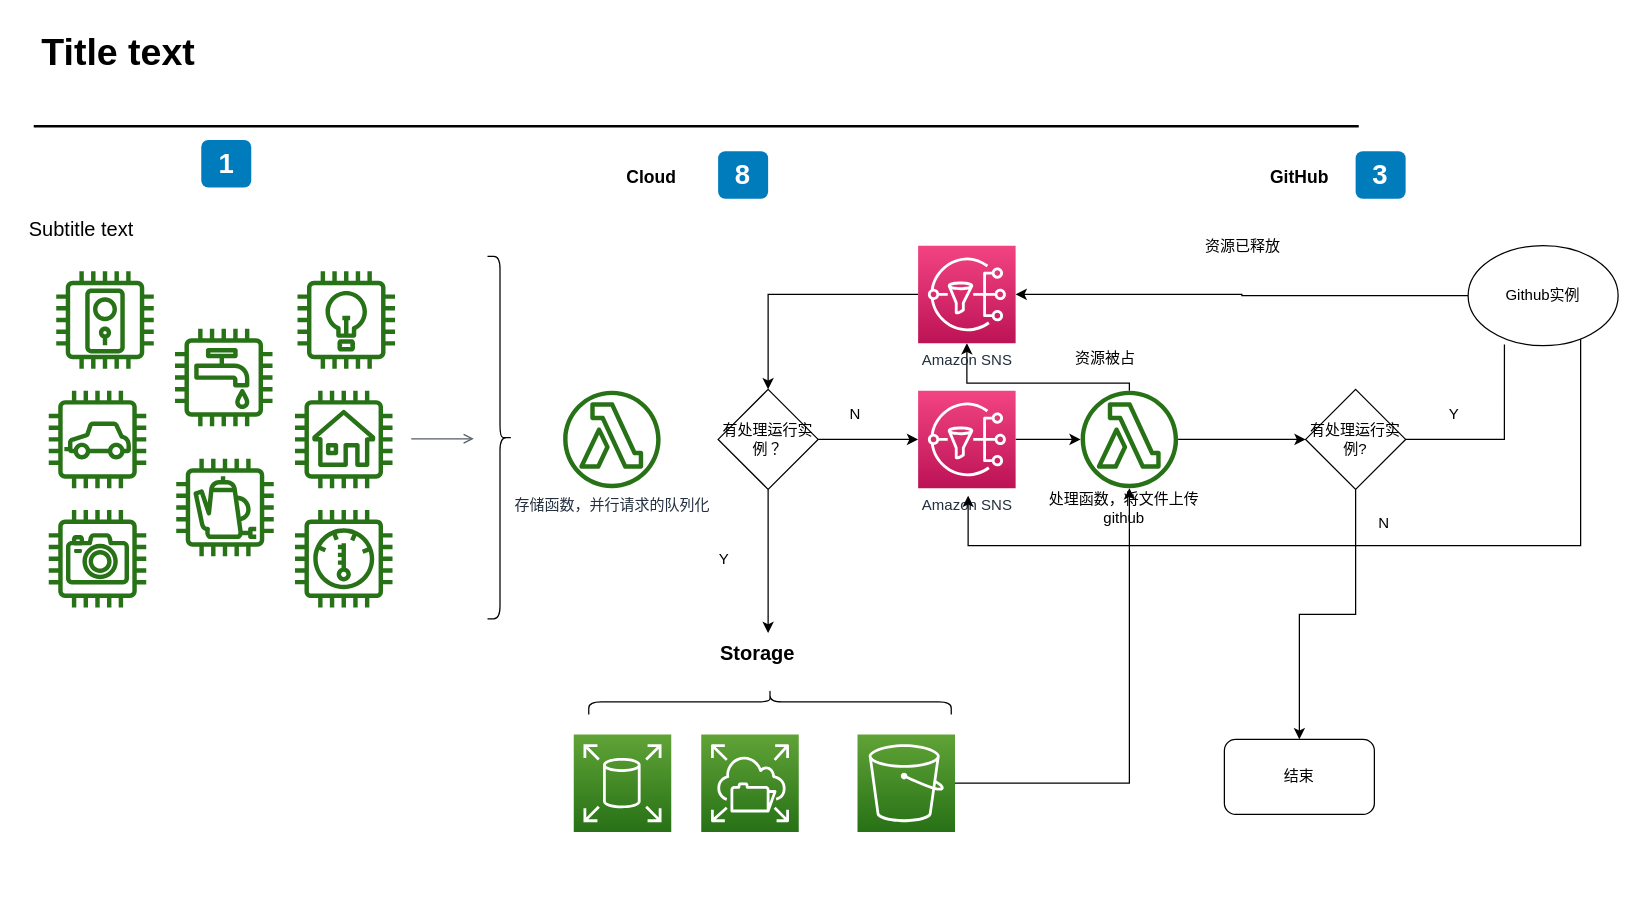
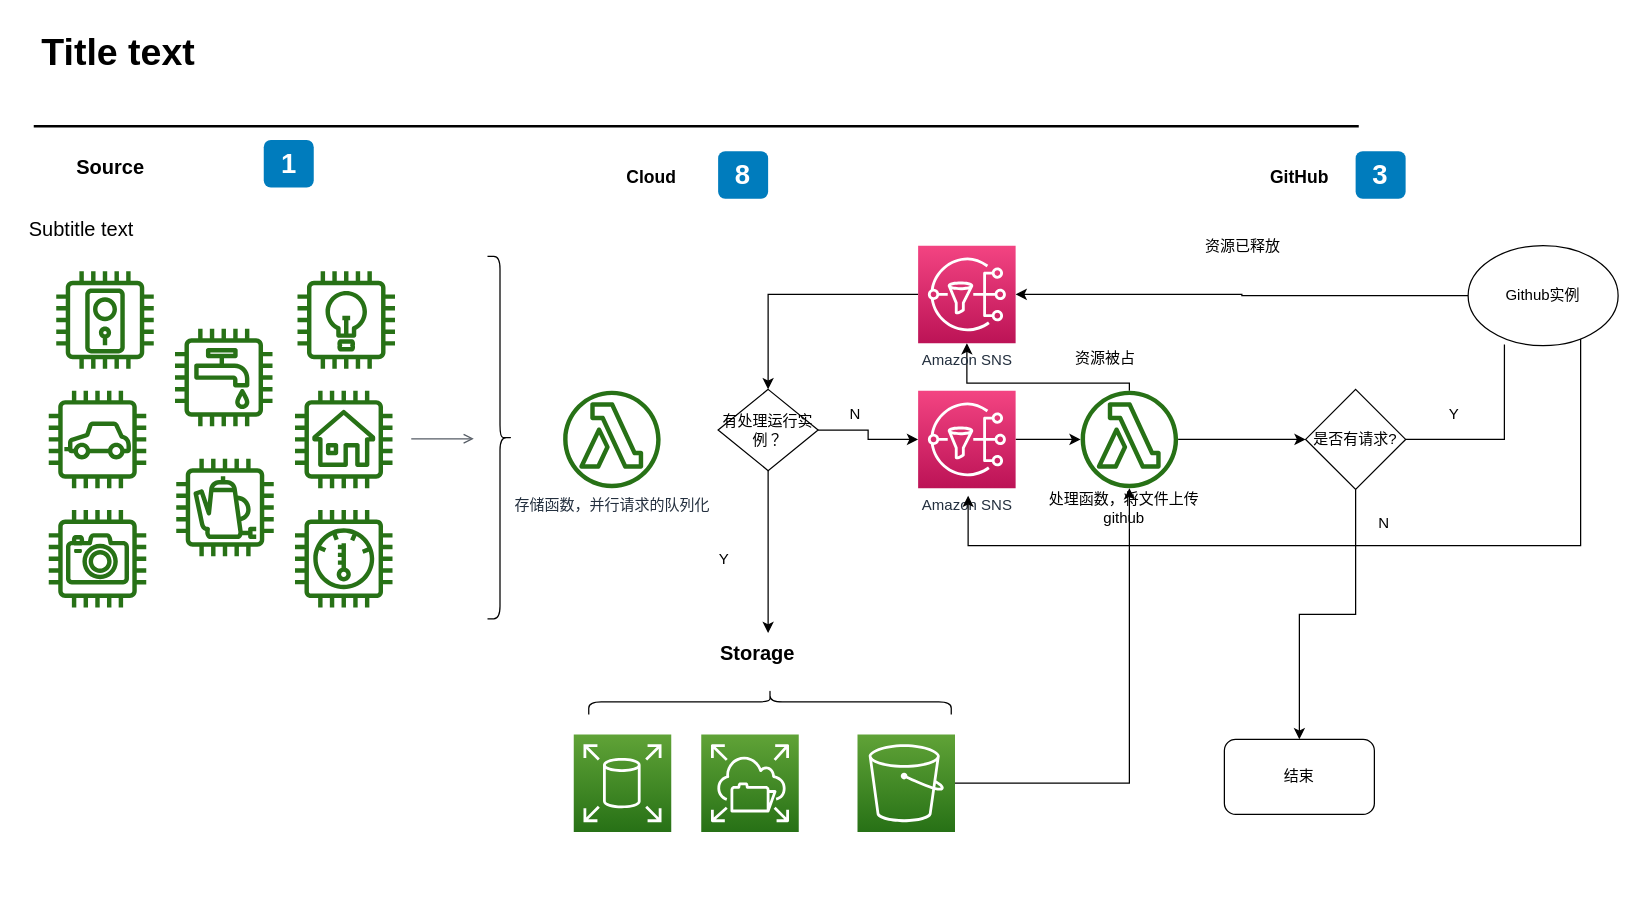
+ <mxCell id="17" value="&lt;div&gt;Source&lt;/div&gt;" style="text;html=1;resizable=0;points=[];autosize=1;align=left;verticalAlign=top;spacingTop=-4;fontSize=16;fontStyle=1" parent="1" vertex="1"><mxGeometry x="58.5" y="120.5" width="80" height="20" as="geometry" /></mxCell>
- <mxCell id="10" value="1" style="rounded=1;whiteSpace=wrap;html=1;fillColor=#007CBD;strokeColor=none;fontColor=#FFFFFF;fontStyle=1;fontSize=22;" parent="1" vertex="1"><mxGeometry x="160.5" y="111.5" width="40" height="38" as="geometry" /></mxCell>
+ <mxCell id="10" value="1" style="rounded=1;whiteSpace=wrap;html=1;fillColor=#007CBD;strokeColor=none;fontColor=#FFFFFF;fontStyle=1;fontSize=22;" parent="1" vertex="1"><mxGeometry x="210.5" y="111.5" width="40" height="38" as="geometry" /></mxCell>
- <mxCell id="33" value="有处理运行实例？" style="rhombus;whiteSpace=wrap;html=1;" vertex="1" parent="1"><mxGeometry x="574" y="311" width="80" height="80" as="geometry" /></mxCell>
+ <mxCell id="33" value="有处理运行实例？" style="rhombus;whiteSpace=wrap;html=1;" vertex="1" parent="1"><mxGeometry x="574" y="311" width="80" height="65" as="geometry" /></mxCell>
- <mxCell id="48" value="有处理运行实例?" style="rhombus;whiteSpace=wrap;html=1;" vertex="1" parent="1"><mxGeometry x="1044" y="311" width="80" height="80" as="geometry" /></mxCell>
+ <mxCell id="48" value="是否有请求?" style="rhombus;whiteSpace=wrap;html=1;" vertex="1" parent="1"><mxGeometry x="1044" y="311" width="80" height="80" as="geometry" /></mxCell>
